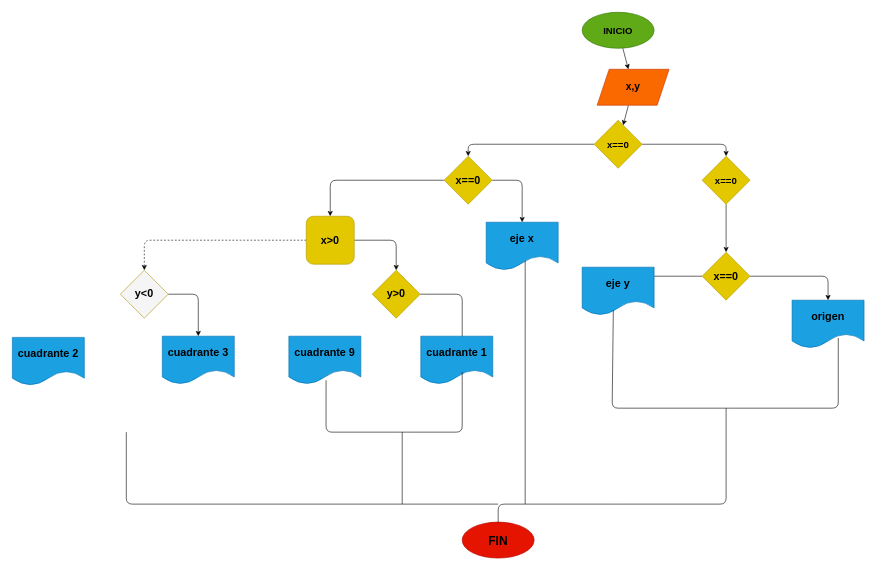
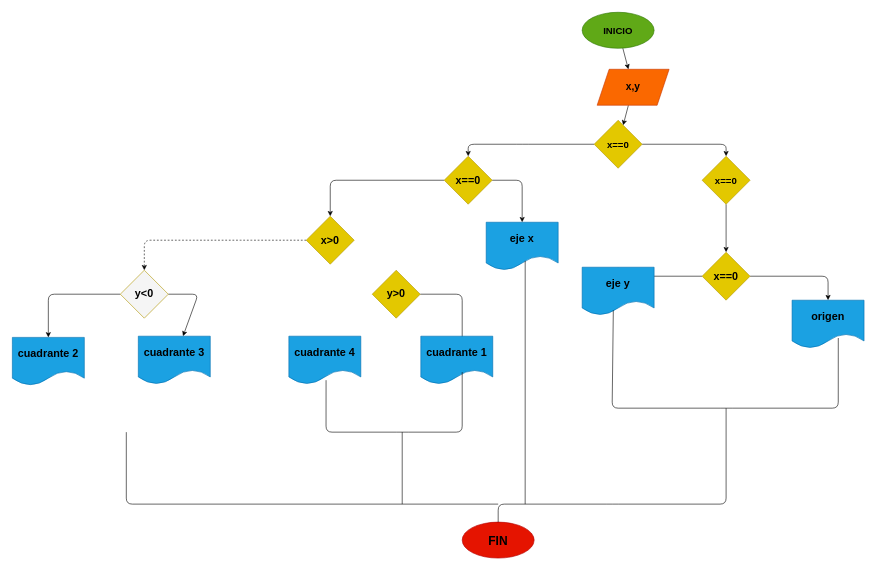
- <mxCell id="26" value="&lt;font style=&quot;font-size: 18px;&quot;&gt;&lt;b&gt;x&amp;gt;0&lt;/b&gt;&lt;/font&gt;" style="whiteSpace=wrap;html=1;fillColor=#e3c800;fontColor=#000000;strokeColor=#B09500;rounded=1;" vertex="1" parent="1"><mxGeometry x="510" y="360" width="80" height="80" as="geometry" /></mxCell>
+ <mxCell id="26" value="&lt;font style=&quot;font-size: 18px;&quot;&gt;&lt;b&gt;x&amp;gt;0&lt;/b&gt;&lt;/font&gt;" style="rhombus;whiteSpace=wrap;html=1;fillColor=#e3c800;fontColor=#000000;strokeColor=#B09500;" vertex="1" parent="1"><mxGeometry x="510" y="360" width="80" height="80" as="geometry" /></mxCell>
- <mxCell id="24" value="" style="edgeStyle=none;html=1;" edge="1" parent="1" source="26" target="28"><mxGeometry relative="1" as="geometry"><Array as="points"><mxPoint x="660" y="400" /></Array></mxGeometry></mxCell>
+ <mxCell id="30" style="edgeStyle=none;html=1;entryX=0.5;entryY=0;entryDx=0;entryDy=0;" edge="1" parent="1" source="31" target="35"><mxGeometry relative="1" as="geometry"><Array as="points"><mxPoint x="80" y="490" /></Array></mxGeometry></mxCell>
- <mxCell id="32" value="&lt;b&gt;&lt;font color=&quot;#000000&quot; style=&quot;font-size: 18px;&quot;&gt;cuadrante 9&lt;/font&gt;&lt;/b&gt;" style="shape=document;whiteSpace=wrap;html=1;boundedLbl=1;fillColor=#1ba1e2;fontColor=#ffffff;strokeColor=#006EAF;" vertex="1" parent="1"><mxGeometry x="481" y="560" width="120" height="80" as="geometry" /></mxCell>
+ <mxCell id="32" value="&lt;b&gt;&lt;font color=&quot;#000000&quot; style=&quot;font-size: 18px;&quot;&gt;cuadrante 4&lt;/font&gt;&lt;/b&gt;" style="shape=document;whiteSpace=wrap;html=1;boundedLbl=1;fillColor=#1ba1e2;fontColor=#ffffff;strokeColor=#006EAF;" vertex="1" parent="1"><mxGeometry x="481" y="560" width="120" height="80" as="geometry" /></mxCell>
- <mxCell id="34" value="&lt;font color=&quot;#000000&quot; style=&quot;font-size: 18px;&quot;&gt;&lt;b&gt;cuadrante 3&lt;/b&gt;&lt;/font&gt;" style="shape=document;whiteSpace=wrap;html=1;boundedLbl=1;fillColor=#1ba1e2;fontColor=#ffffff;strokeColor=#006EAF;" vertex="1" parent="1"><mxGeometry x="270" y="560" width="120" height="80" as="geometry" /></mxCell>
+ <mxCell id="34" value="&lt;font color=&quot;#000000&quot; style=&quot;font-size: 18px;&quot;&gt;&lt;b&gt;cuadrante 3&lt;/b&gt;&lt;/font&gt;" style="shape=document;whiteSpace=wrap;html=1;boundedLbl=1;fillColor=#1ba1e2;fontColor=#ffffff;strokeColor=#006EAF;" vertex="1" parent="1"><mxGeometry x="230" y="560" width="120" height="80" as="geometry" /></mxCell>
